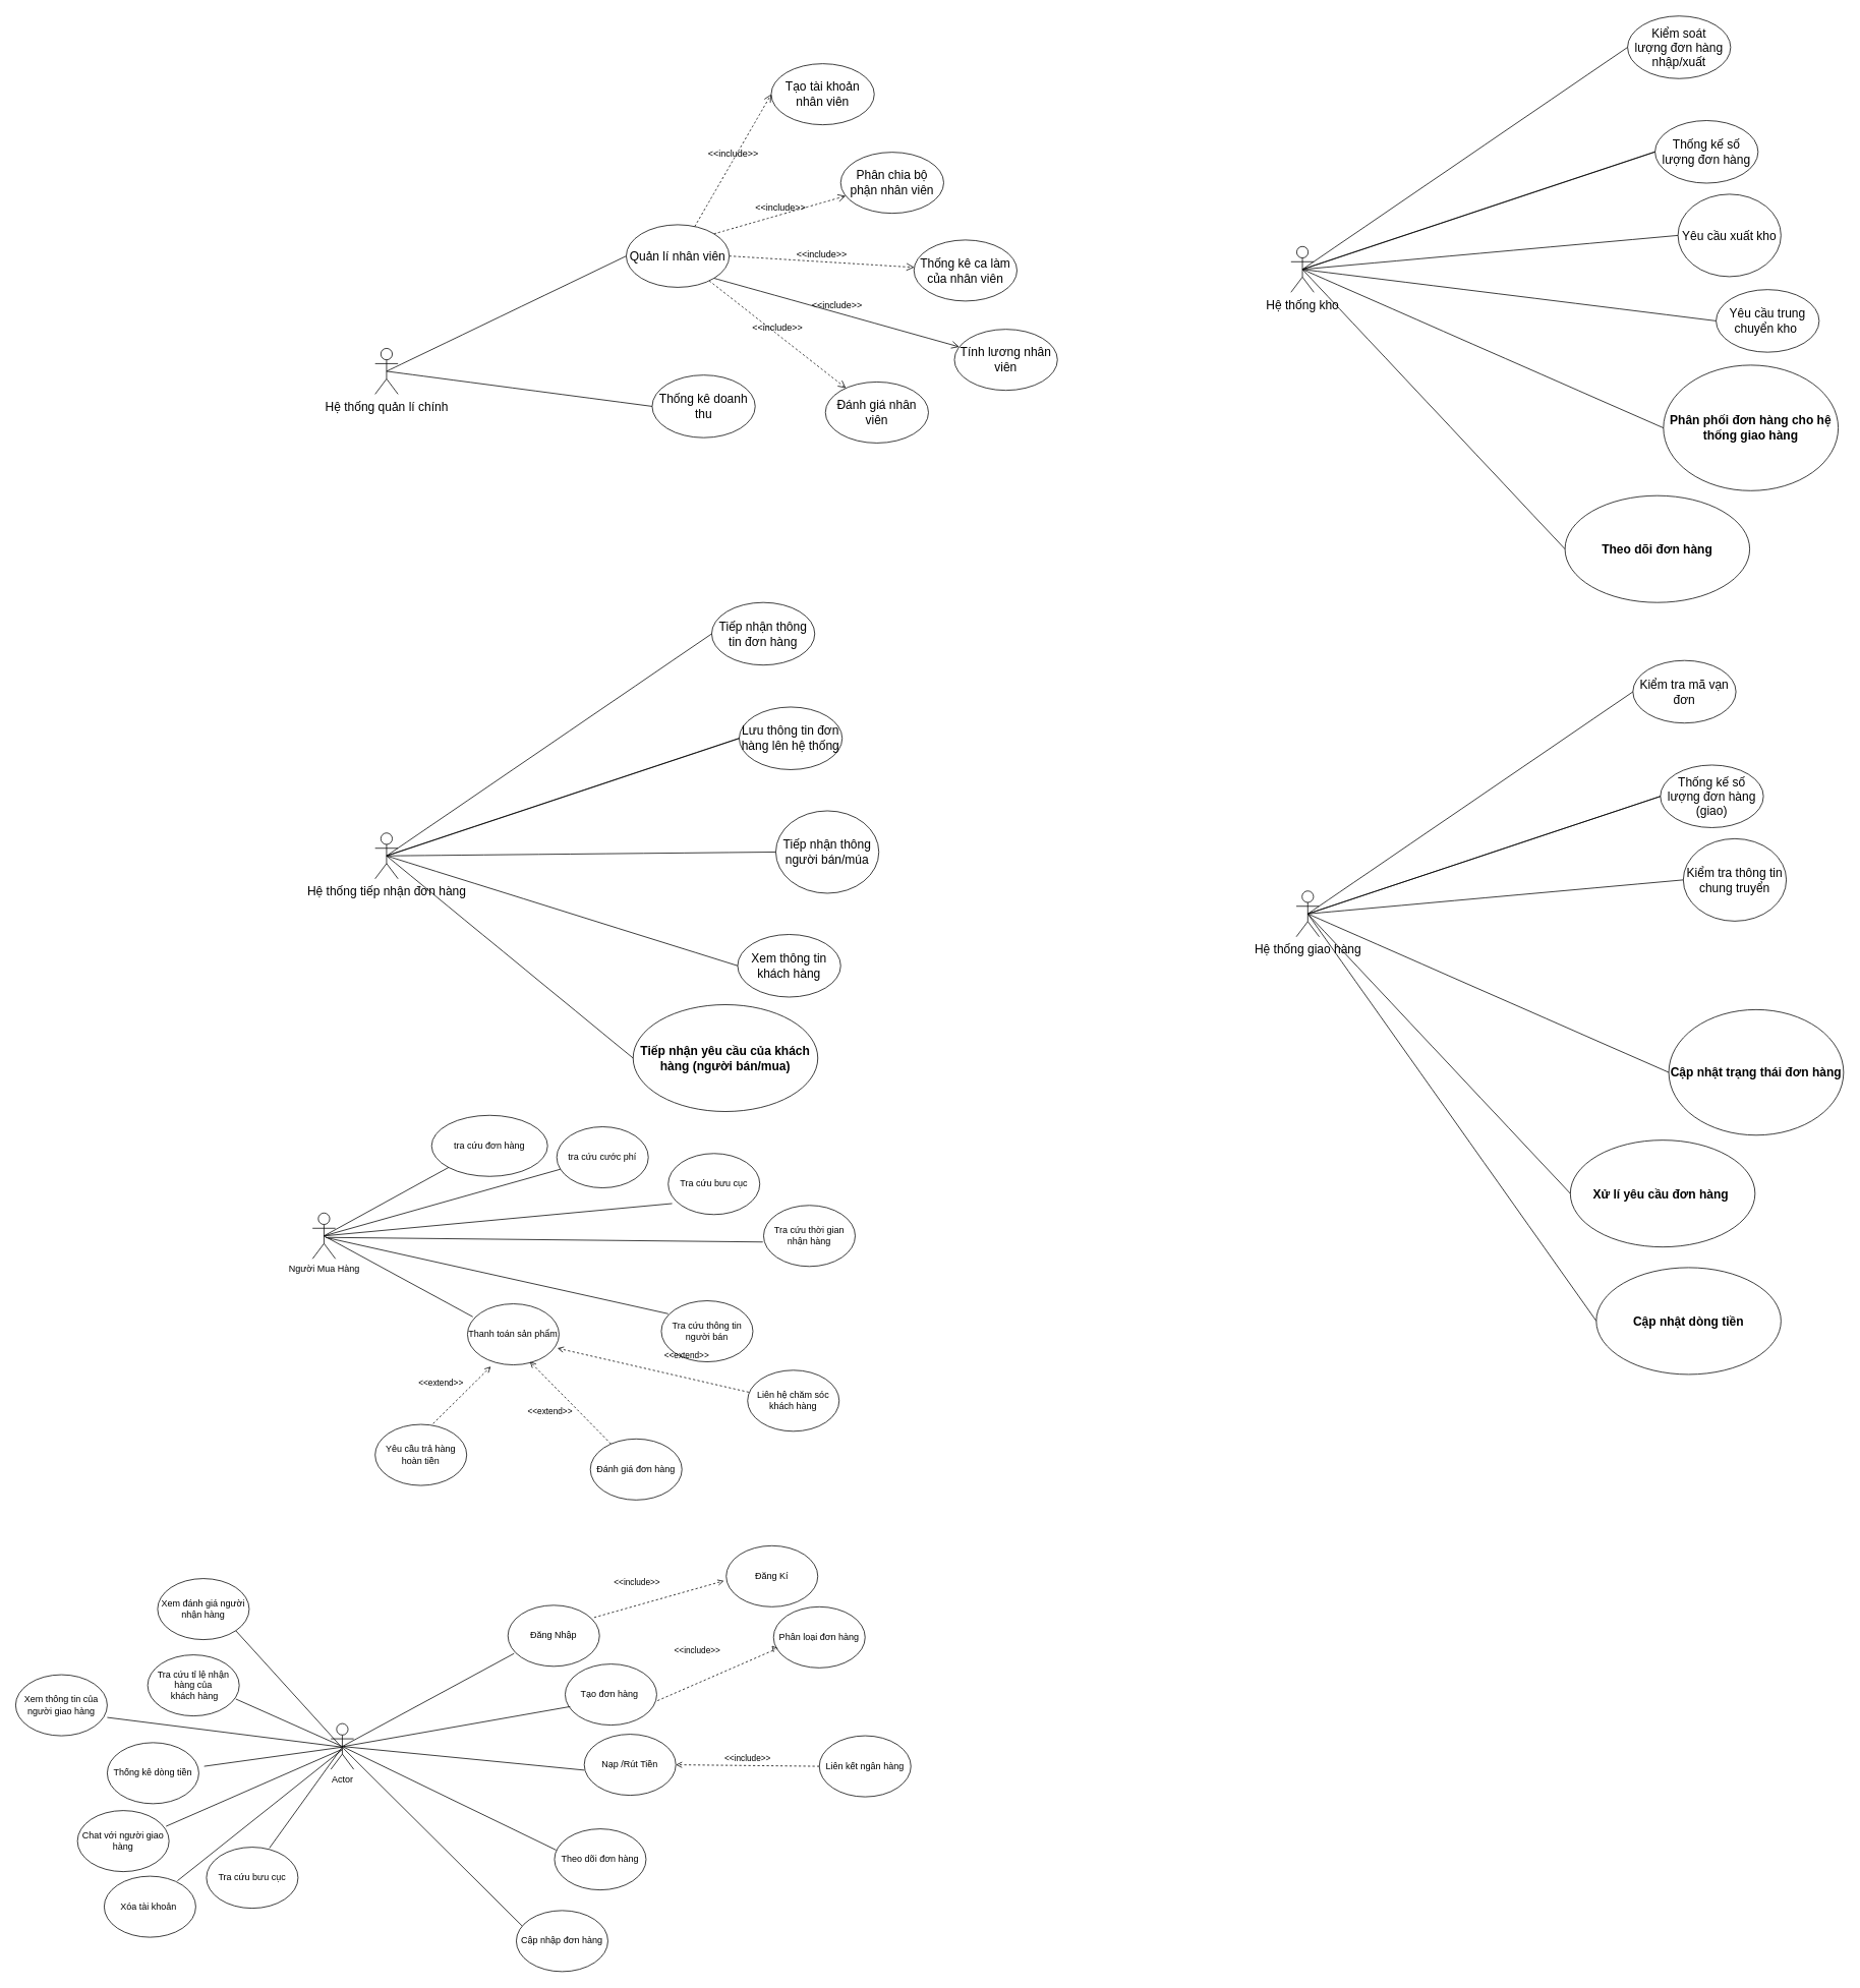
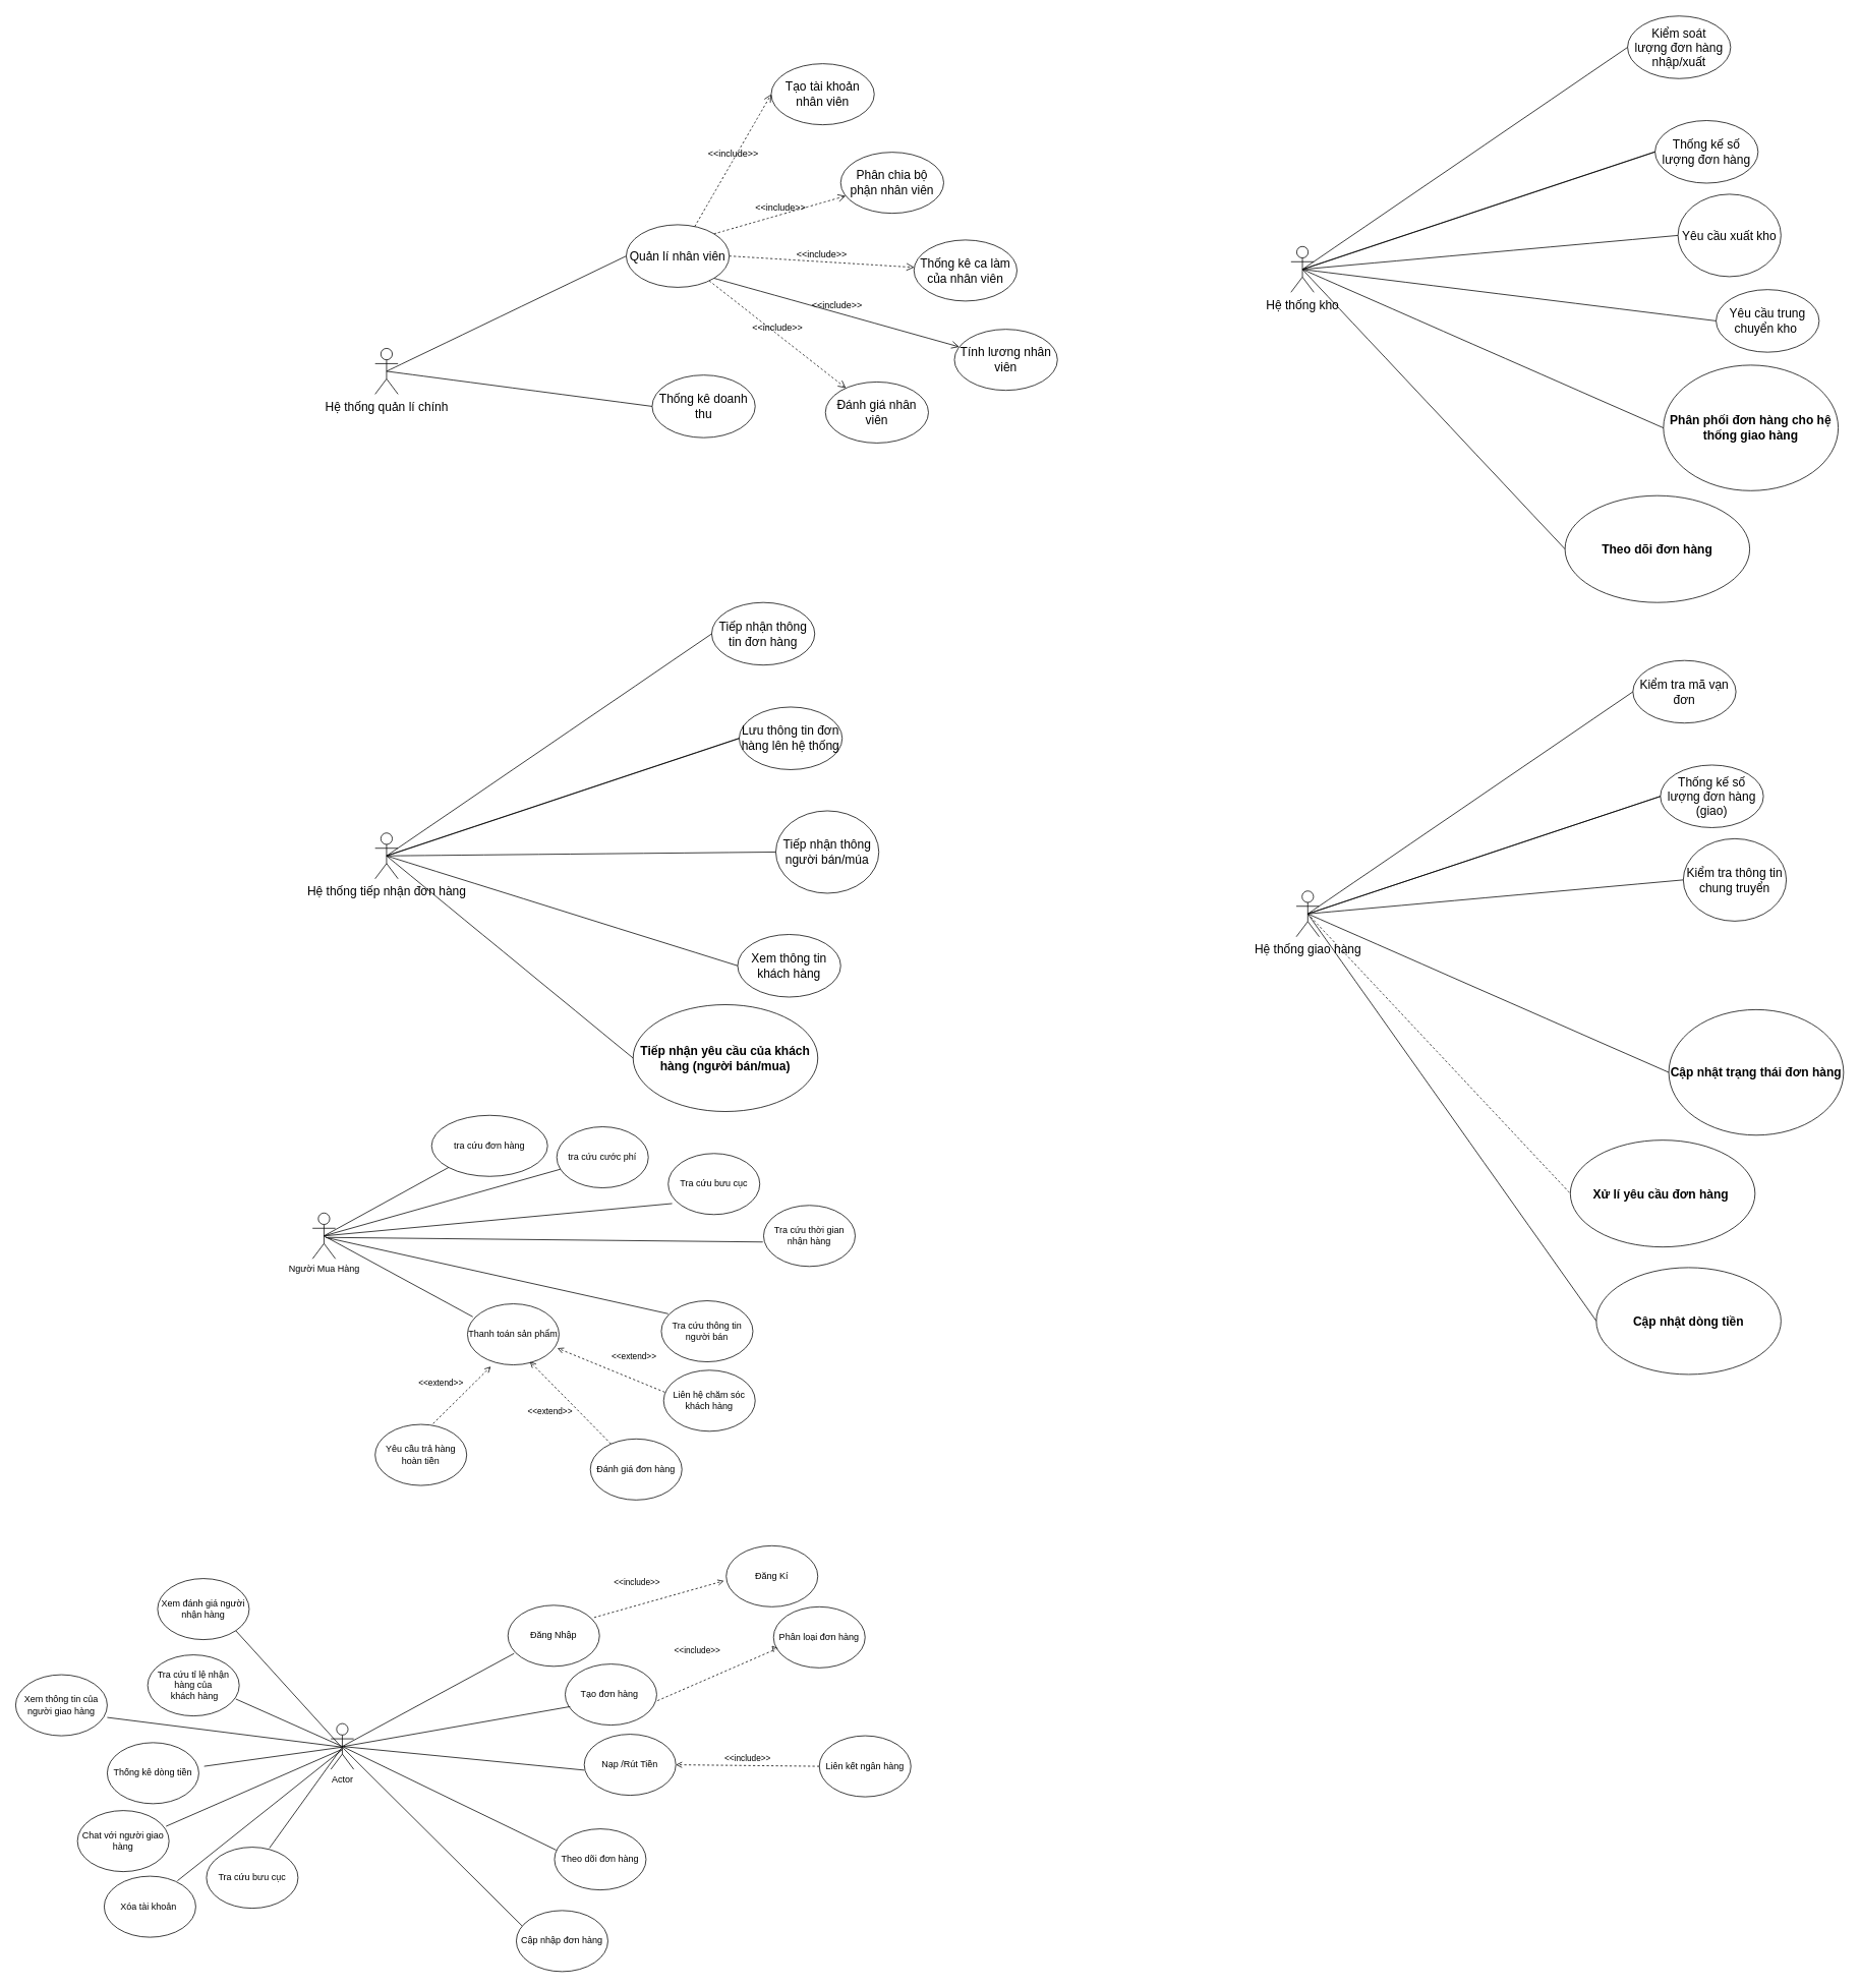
- <mxCell id="54" value="" style="endArrow=none;html=1;rounded=0;fontSize=12;startSize=8;endSize=8;curved=1;entryX=0;entryY=0.5;entryDx=0;entryDy=0;fontStyle=1;exitX=0.5;exitY=0.5;exitDx=0;exitDy=0;exitPerimeter=0;" parent="1" source="43" target="53" edge="1"><mxGeometry width="50" height="50" relative="1" as="geometry"><mxPoint x="1681" y="1352.5" as="sourcePoint" /><mxPoint x="1984" y="1441" as="targetPoint" /></mxGeometry></mxCell>
+ <mxCell id="54" value="" style="endArrow=none;html=1;rounded=0;fontSize=12;startSize=8;endSize=8;curved=1;entryX=0;entryY=0.5;entryDx=0;entryDy=0;fontStyle=1;exitX=0.5;exitY=0.5;exitDx=0;exitDy=0;exitPerimeter=0;dashed=1;" parent="1" source="43" target="53" edge="1"><mxGeometry width="50" height="50" relative="1" as="geometry"><mxPoint x="1681" y="1352.5" as="sourcePoint" /><mxPoint x="1984" y="1441" as="targetPoint" /></mxGeometry></mxCell>
- <mxCell id="77" value="Liên hệ chăm sóc khách hàng" style="ellipse;whiteSpace=wrap;html=1;" vertex="1" parent="1"><mxGeometry x="979" y="1795" width="120" height="80" as="geometry" /></mxCell>
+ <mxCell id="77" value="Liên hệ chăm sóc khách hàng" style="ellipse;whiteSpace=wrap;html=1;" vertex="1" parent="1"><mxGeometry x="869" y="1795" width="120" height="80" as="geometry" /></mxCell>
